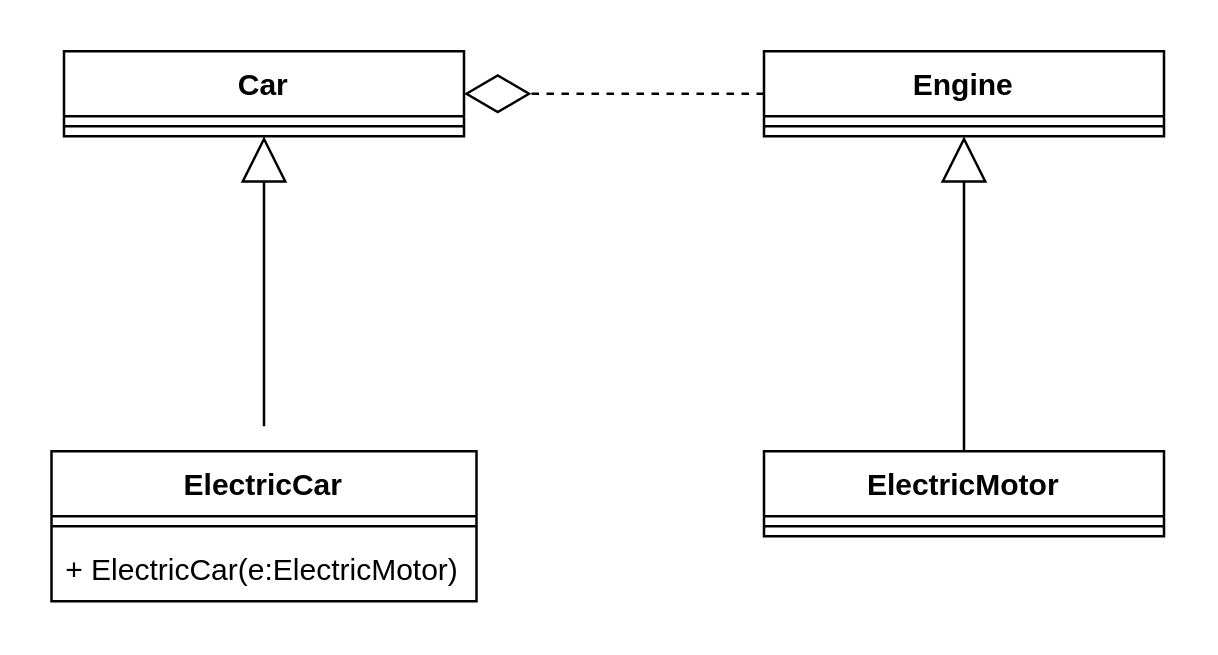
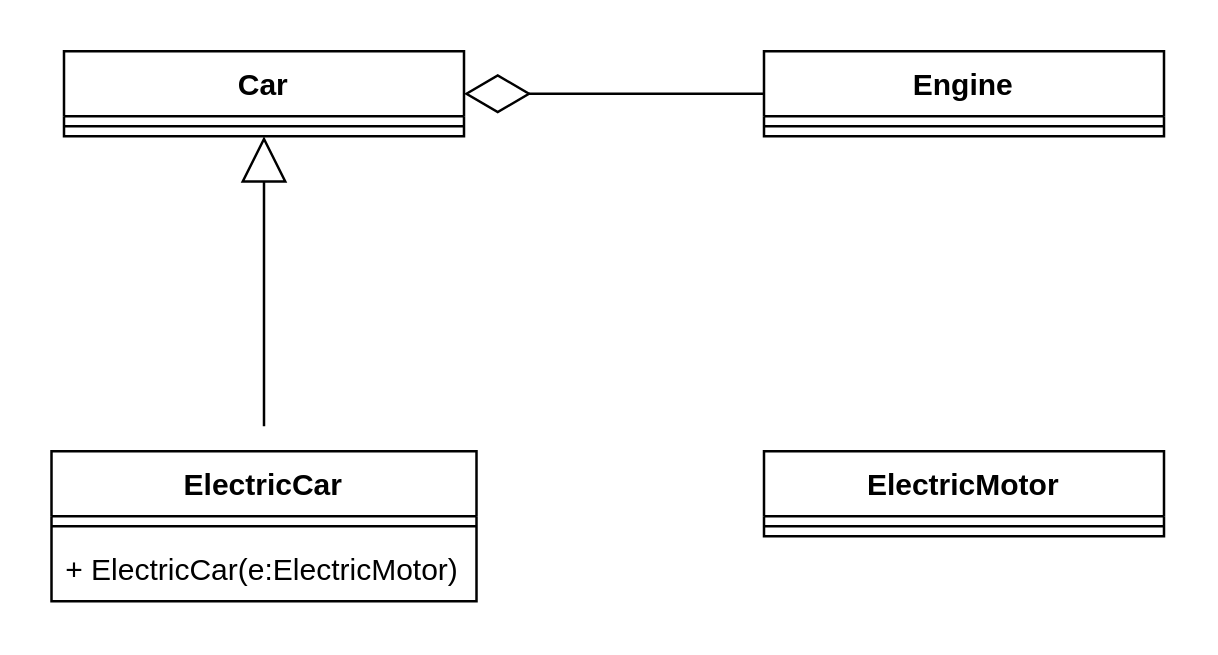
- <mxCell id="10" value="" style="endArrow=diamondThin;endFill=0;endSize=24;html=1;rounded=0;entryX=1;entryY=0.5;entryDx=0;entryDy=0;exitX=0;exitY=0.5;exitDx=0;exitDy=0;dashed=1;" edge="1" parent="1" source="4" target="2"><mxGeometry width="160" relative="1" as="geometry"><mxPoint x="175" y="160" as="sourcePoint" /><mxPoint x="335" y="160" as="targetPoint" /></mxGeometry></mxCell>
+ <mxCell id="10" value="" style="endArrow=diamondThin;endFill=0;endSize=24;html=1;rounded=0;entryX=1;entryY=0.5;entryDx=0;entryDy=0;exitX=0;exitY=0.5;exitDx=0;exitDy=0;" edge="1" parent="1" source="4" target="2"><mxGeometry width="160" relative="1" as="geometry"><mxPoint x="175" y="160" as="sourcePoint" /><mxPoint x="335" y="160" as="targetPoint" /></mxGeometry></mxCell>
- <mxCell id="9" value="" style="endArrow=block;endSize=16;endFill=0;html=1;rounded=0;entryX=0.5;entryY=1;entryDx=0;entryDy=0;exitX=0.5;exitY=0;exitDx=0;exitDy=0;" edge="1" parent="1" source="6" target="4"><mxGeometry width="160" relative="1" as="geometry"><mxPoint x="175" y="160" as="sourcePoint" /><mxPoint x="335" y="160" as="targetPoint" /></mxGeometry></mxCell>
